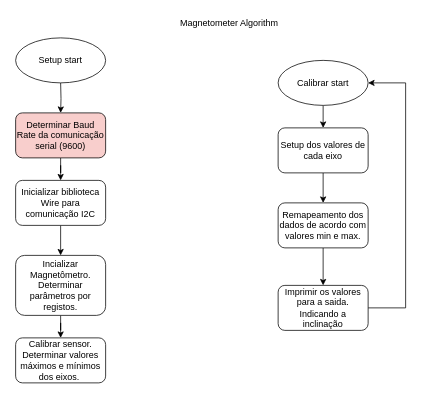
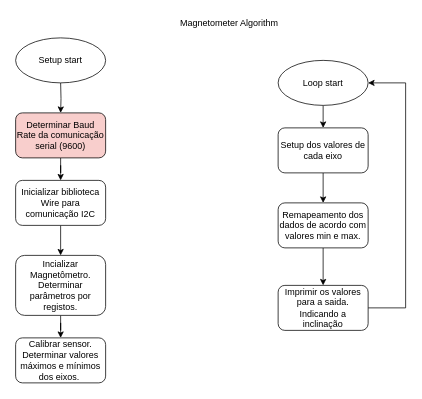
- <mxCell id="13" value="Calibrar start" style="ellipse;whiteSpace=wrap;html=1;" vertex="1" parent="1"><mxGeometry x="370" y="80" width="120" height="60" as="geometry" /></mxCell>
+ <mxCell id="13" value="Loop start" style="ellipse;whiteSpace=wrap;html=1;" vertex="1" parent="1"><mxGeometry x="370" y="80" width="120" height="60" as="geometry" /></mxCell>
